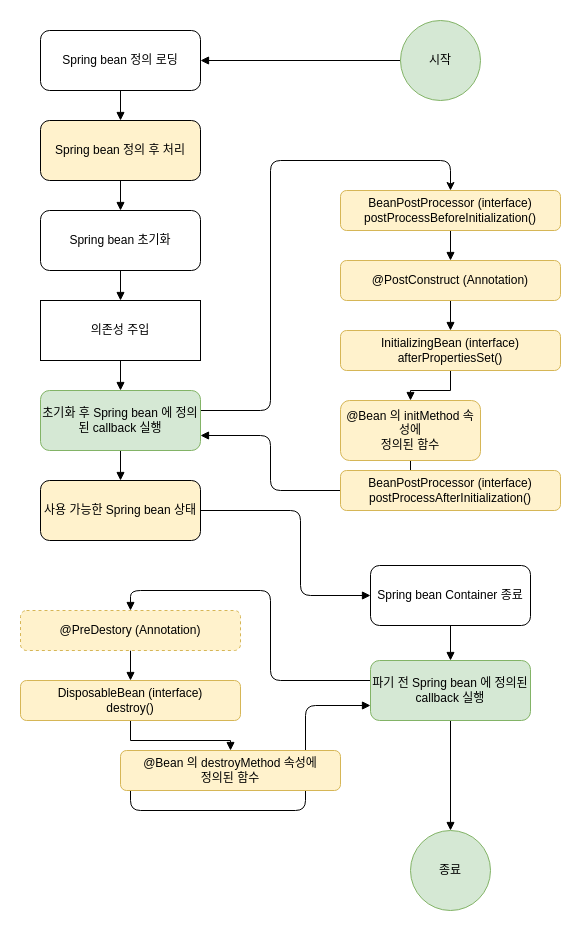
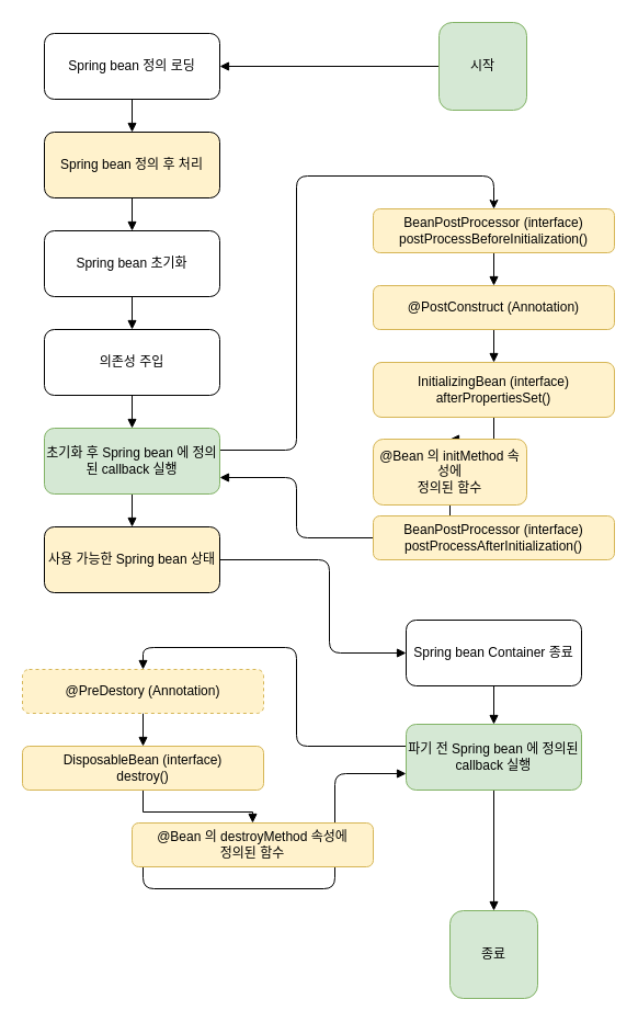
- <mxCell id="3" value="시작" style="ellipse;whiteSpace=wrap;html=1;aspect=fixed;fillColor=#d5e8d4;strokeColor=#82b366;" vertex="1" parent="1"><mxGeometry x="400" y="20" width="80" height="80" as="geometry" /></mxCell>
+ <mxCell id="3" value="시작" style="whiteSpace=wrap;html=1;aspect=fixed;fillColor=#d5e8d4;strokeColor=#82b366;rounded=1;" vertex="1" parent="1"><mxGeometry x="400" y="20" width="80" height="80" as="geometry" /></mxCell>
- <mxCell id="11" value="의존성 주입" style="whiteSpace=wrap;html=1;rounded=0;" vertex="1" parent="1"><mxGeometry x="40" y="300" width="160" height="60" as="geometry" /></mxCell>
+ <mxCell id="11" value="의존성 주입" style="rounded=1;whiteSpace=wrap;html=1;" vertex="1" parent="1"><mxGeometry x="40" y="300" width="160" height="60" as="geometry" /></mxCell>
- <mxCell id="22" value="InitializingBean (interface)&lt;br&gt;afterPropertiesSet()" style="rounded=1;whiteSpace=wrap;html=1;fillColor=#fff2cc;strokeColor=#d6b656;" vertex="1" parent="1"><mxGeometry x="340" y="330" width="220" height="40" as="geometry" /></mxCell>
+ <mxCell id="22" value="InitializingBean (interface)&lt;br&gt;afterPropertiesSet()" style="rounded=1;whiteSpace=wrap;html=1;fillColor=#fff2cc;strokeColor=#d6b656;" vertex="1" parent="1"><mxGeometry x="340" y="330" width="220" height="50" as="geometry" /></mxCell>
- <mxCell id="38" value="종료" style="ellipse;whiteSpace=wrap;html=1;aspect=fixed;fillColor=#d5e8d4;strokeColor=#82b366;" vertex="1" parent="1"><mxGeometry x="410" y="830" width="80" height="80" as="geometry" /></mxCell>
+ <mxCell id="38" value="종료" style="whiteSpace=wrap;html=1;aspect=fixed;fillColor=#d5e8d4;strokeColor=#82b366;rounded=1;" vertex="1" parent="1"><mxGeometry x="410" y="830" width="80" height="80" as="geometry" /></mxCell>
